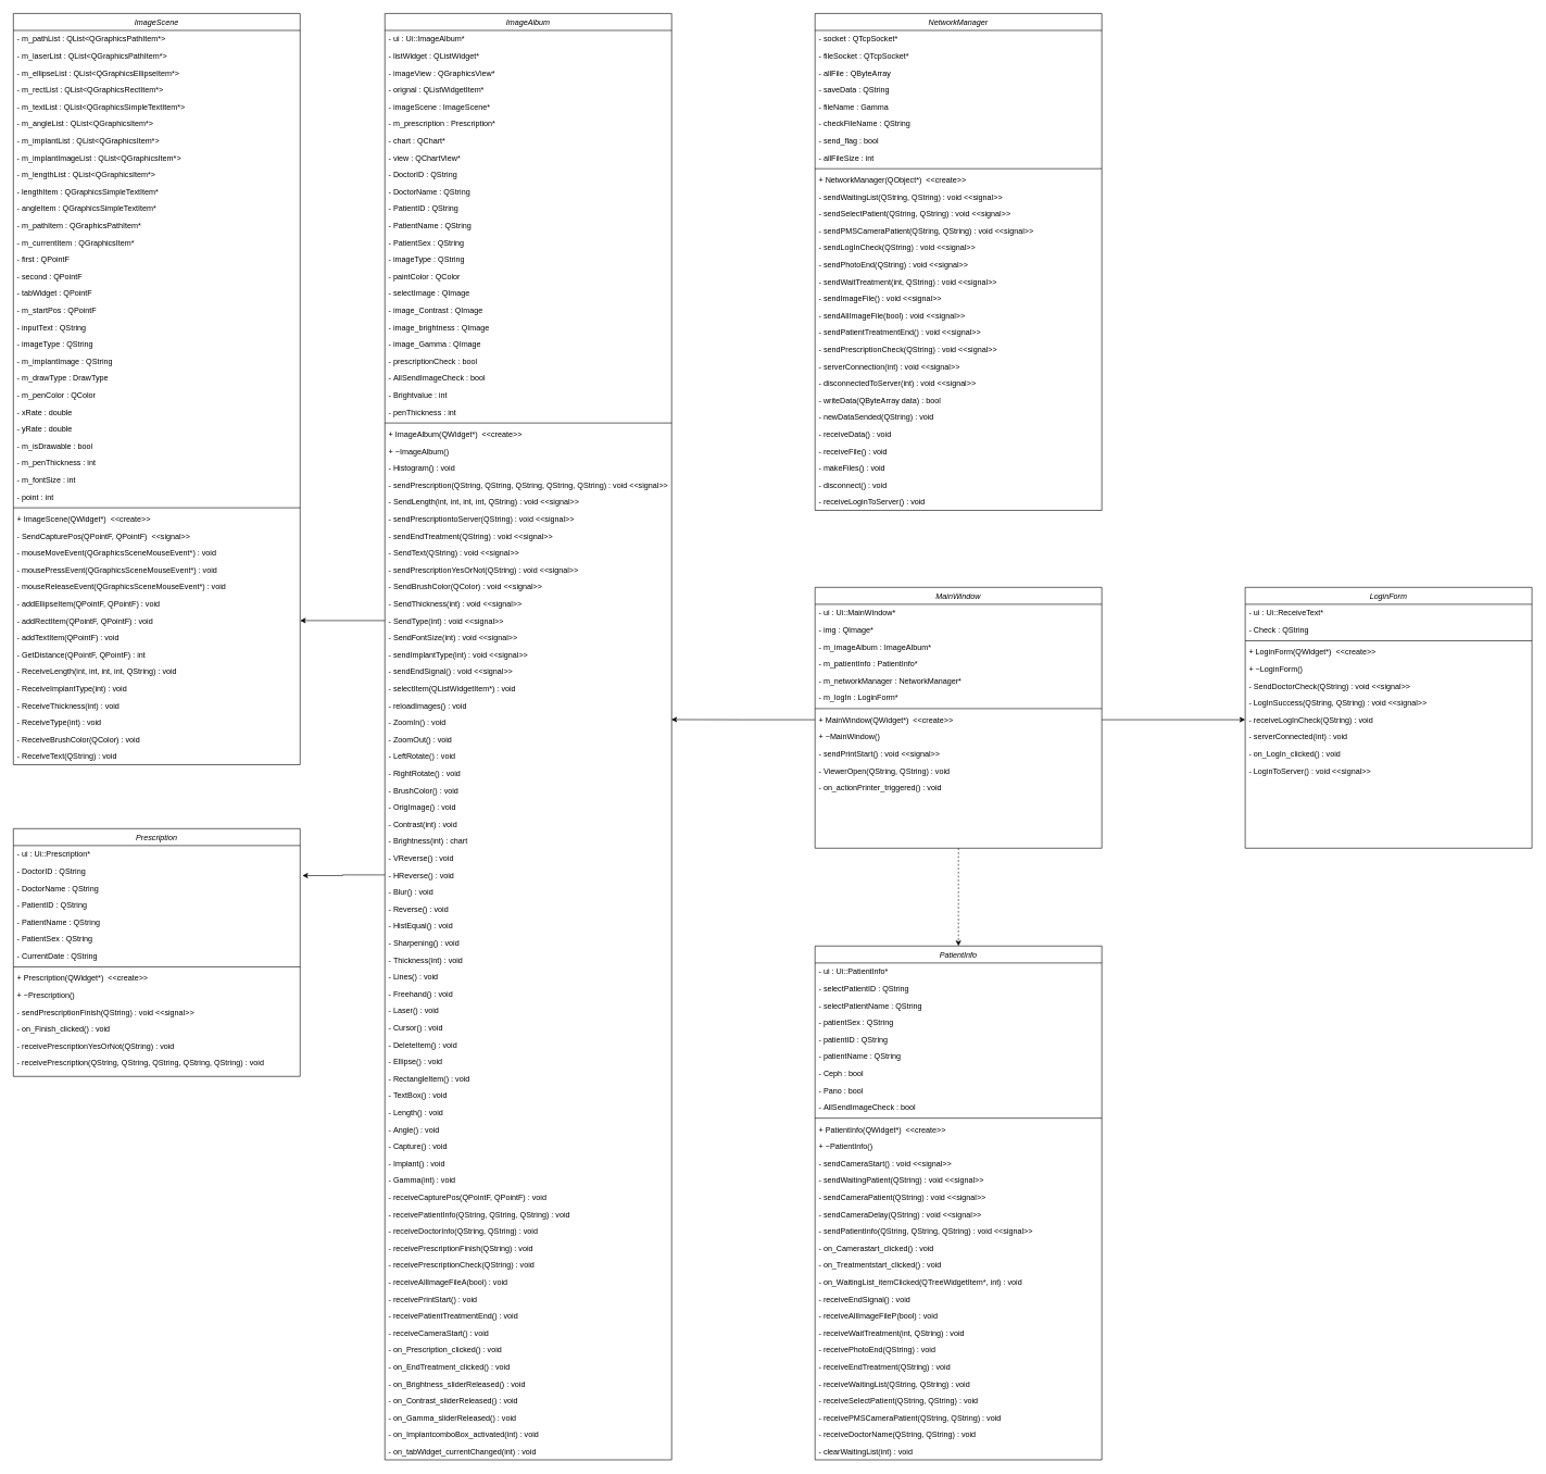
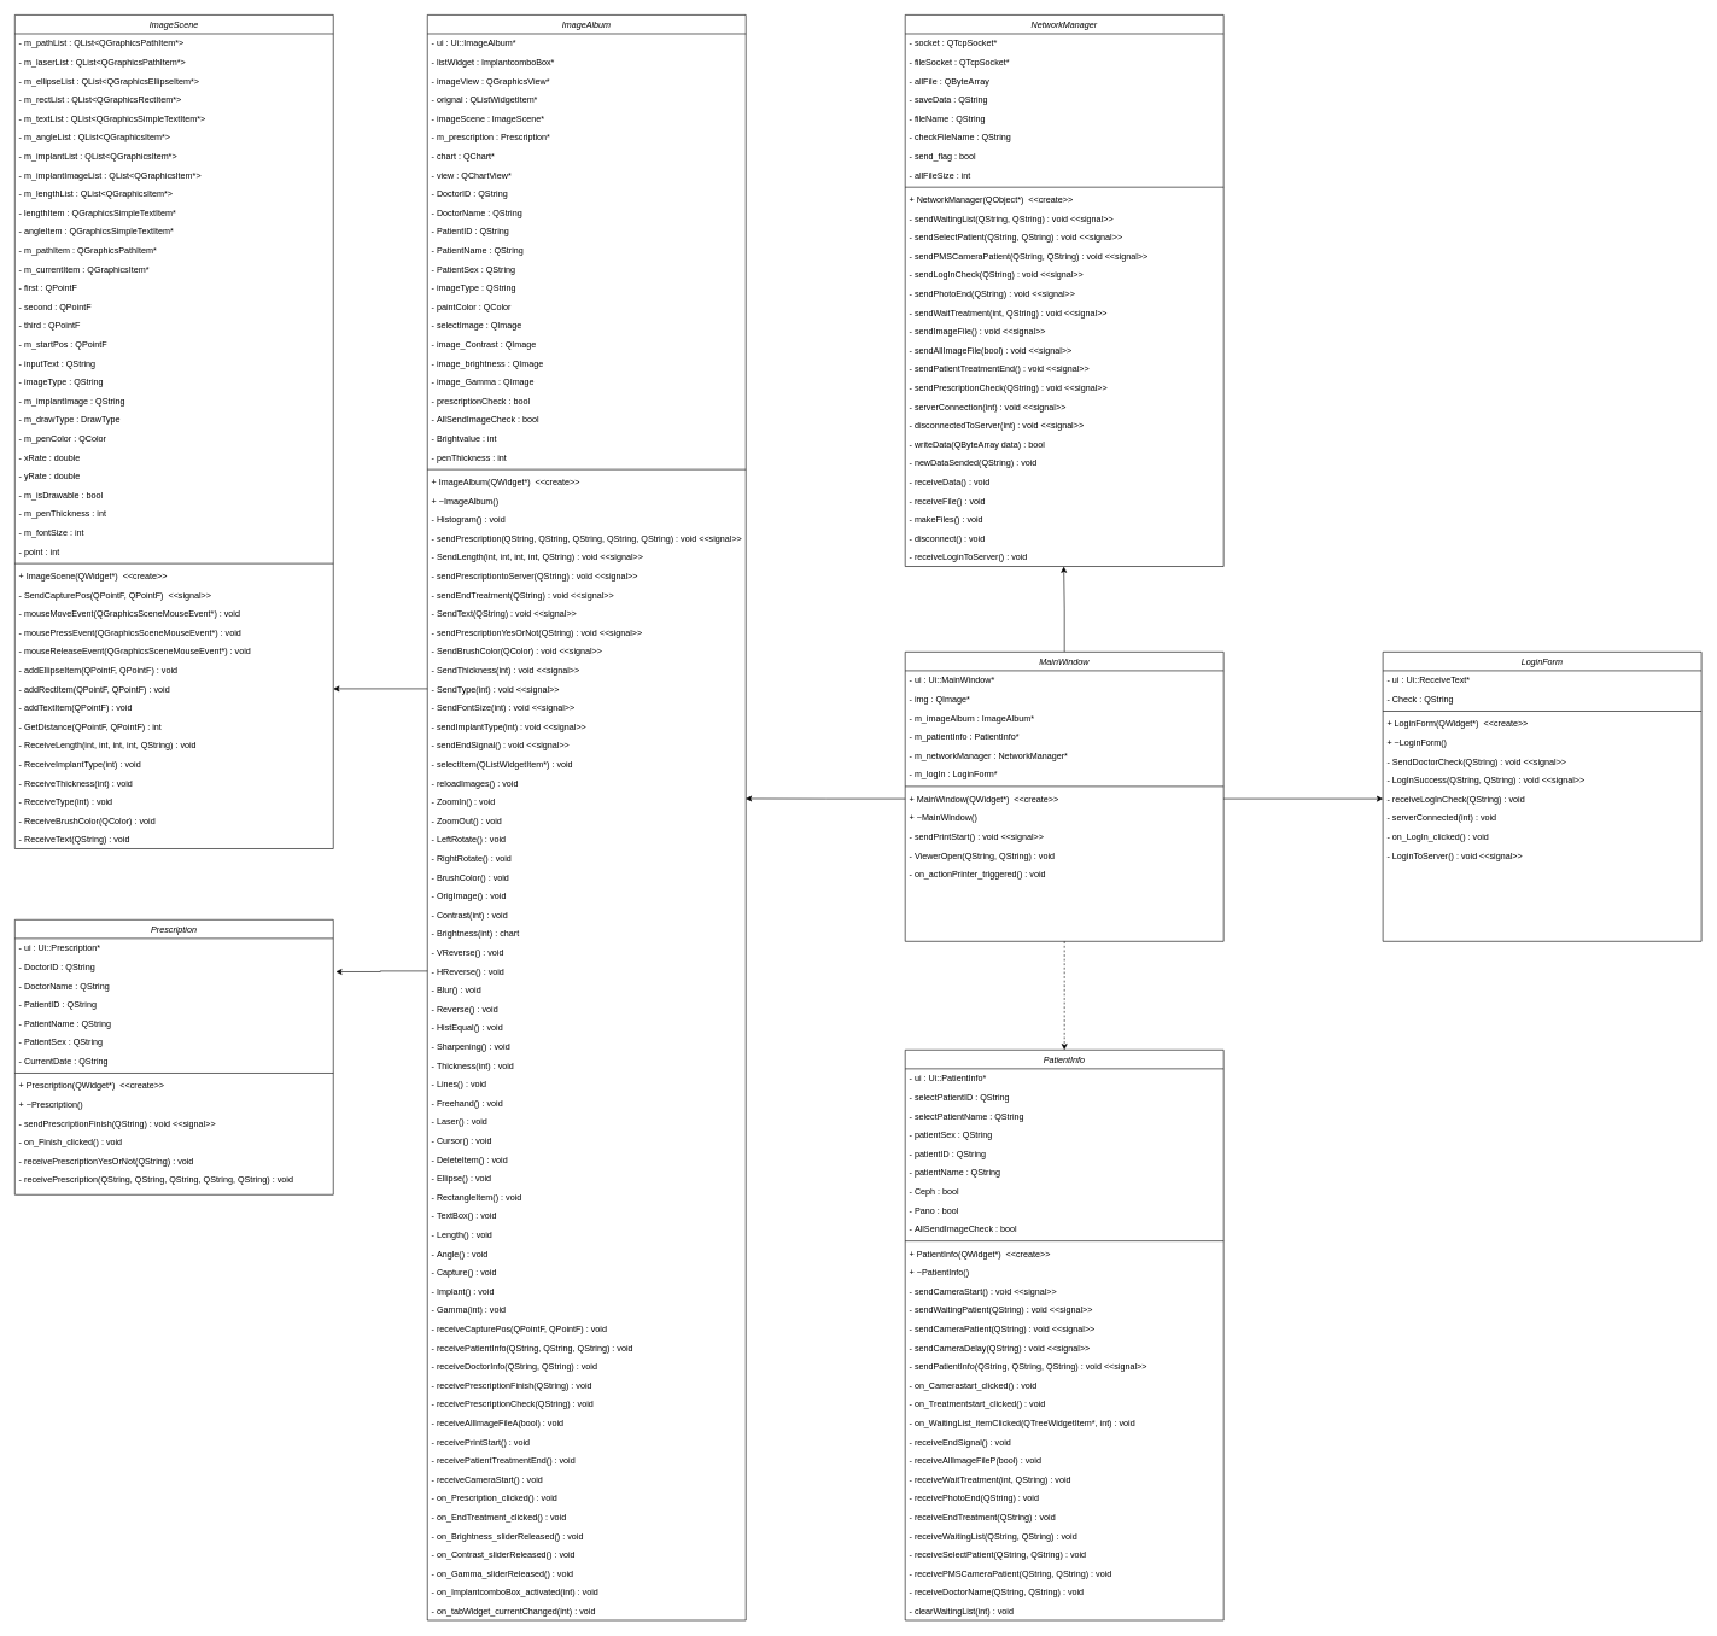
- <mxCell id="152" value="- listWidget : QListWidget*" style="text;align=left;verticalAlign=top;spacingLeft=4;spacingRight=4;overflow=hidden;rotatable=0;points=[[0,0.5],[1,0.5]];portConstraint=eastwest;" vertex="1" parent="150"><mxGeometry y="52" width="440" height="26" as="geometry" /></mxCell>
+ <mxCell id="152" value="- listWidget : ImplantcomboBox*" style="text;align=left;verticalAlign=top;spacingLeft=4;spacingRight=4;overflow=hidden;rotatable=0;points=[[0,0.5],[1,0.5]];portConstraint=eastwest;" vertex="1" parent="150"><mxGeometry y="52" width="440" height="26" as="geometry" /></mxCell>
- <mxCell id="34" value="- fileName : Gamma" style="text;align=left;verticalAlign=top;spacingLeft=4;spacingRight=4;overflow=hidden;rotatable=0;points=[[0,0.5],[1,0.5]];portConstraint=eastwest;" vertex="1" parent="29"><mxGeometry y="130" width="440" height="26" as="geometry" /></mxCell>
+ <mxCell id="34" value="- fileName : QString" style="text;align=left;verticalAlign=top;spacingLeft=4;spacingRight=4;overflow=hidden;rotatable=0;points=[[0,0.5],[1,0.5]];portConstraint=eastwest;" vertex="1" parent="29"><mxGeometry y="130" width="440" height="26" as="geometry" /></mxCell>
- <mxCell id="121" value="- tabWidget : QPointF" style="text;align=left;verticalAlign=top;spacingLeft=4;spacingRight=4;overflow=hidden;rotatable=0;points=[[0,0.5],[1,0.5]];portConstraint=eastwest;" vertex="1" parent="105"><mxGeometry y="416" width="440" height="26" as="geometry" /></mxCell>
+ <mxCell id="121" value="- third : QPointF" style="text;align=left;verticalAlign=top;spacingLeft=4;spacingRight=4;overflow=hidden;rotatable=0;points=[[0,0.5],[1,0.5]];portConstraint=eastwest;" vertex="1" parent="105"><mxGeometry y="416" width="440" height="26" as="geometry" /></mxCell>
+ <mxCell id="14" style="edgeStyle=orthogonalEdgeStyle;rounded=0;orthogonalLoop=1;jettySize=auto;html=1;exitX=0.5;exitY=0;exitDx=0;exitDy=0;entryX=0.498;entryY=1.006;entryDx=0;entryDy=0;entryPerimeter=0;" edge="1" parent="1" source="16" target="58"><mxGeometry relative="1" as="geometry" /></mxCell>
